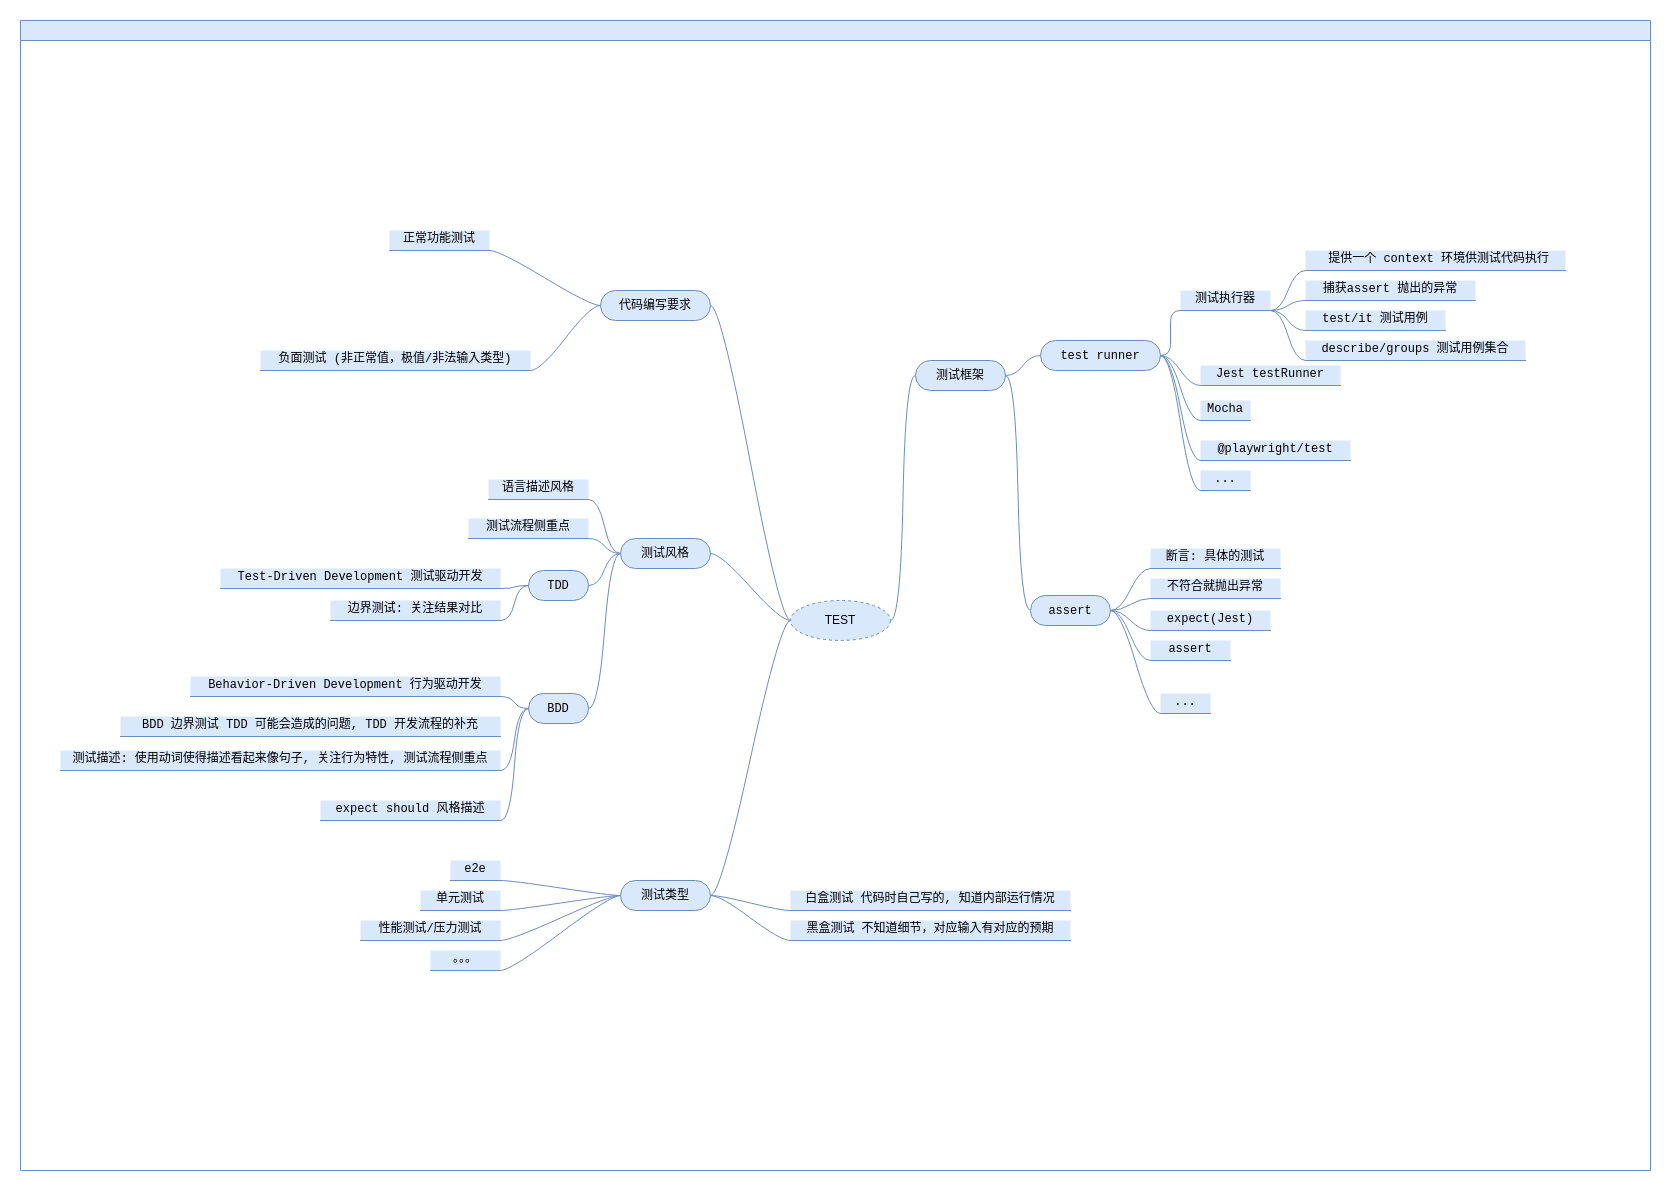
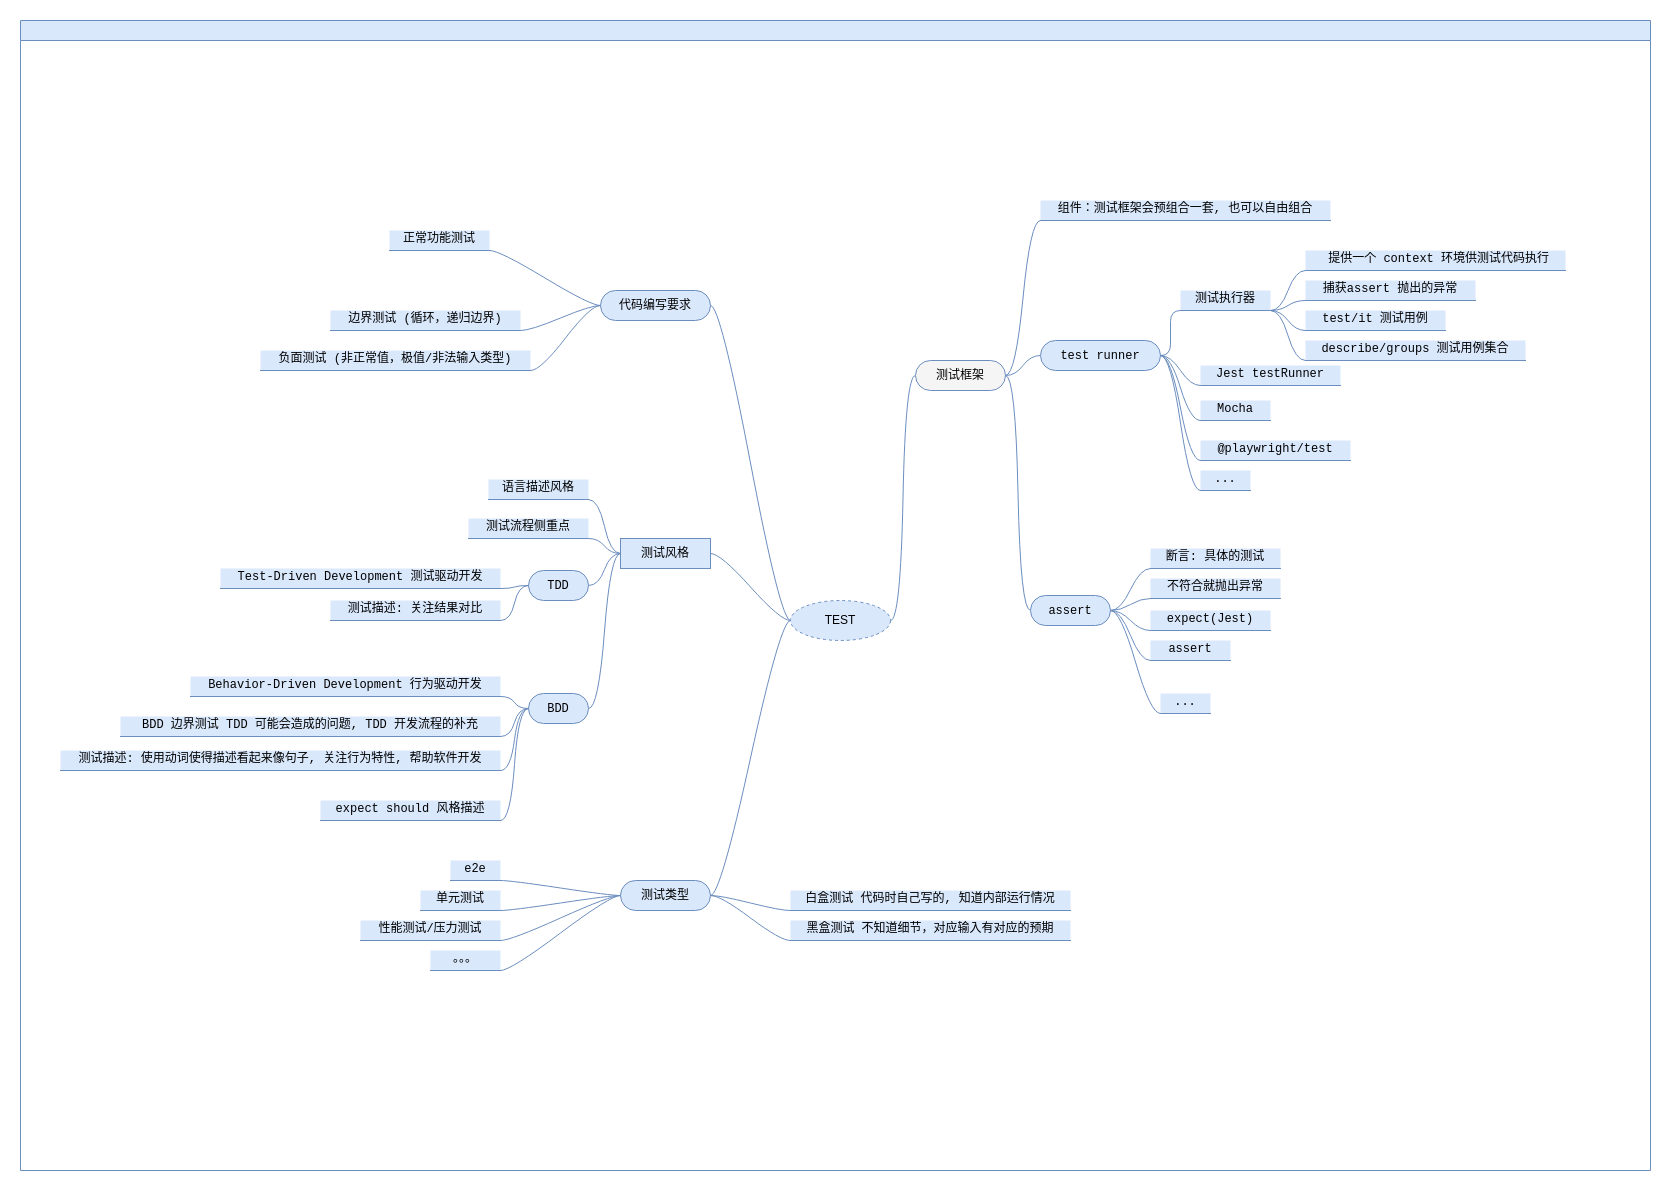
+ <mxCell id="66" value="&lt;div style=&quot;font-family: menlo, monaco, &amp;quot;courier new&amp;quot;, monospace; line-height: 18px; font-size: 12px;&quot;&gt;组件：测试框架会预组合一套, 也可以自由组合&lt;/div&gt;" style="whiteSpace=wrap;html=1;shape=partialRectangle;top=0;left=0;bottom=1;right=0;points=[[0,1],[1,1]];fillColor=#dae8fc;align=center;verticalAlign=bottom;routingCenterY=0.5;snapToPoint=1;recursiveResize=0;autosize=1;treeFolding=1;treeMoving=1;newEdgeStyle={&quot;edgeStyle&quot;:&quot;entityRelationEdgeStyle&quot;,&quot;startArrow&quot;:&quot;none&quot;,&quot;endArrow&quot;:&quot;none&quot;,&quot;segment&quot;:10,&quot;curved&quot;:1};strokeColor=#6c8ebf;fontSize=12;labelBackgroundColor=none;fontColor=#000000;fontStyle=0" parent="2" vertex="1"><mxGeometry x="1020" y="180" width="290" height="20" as="geometry" /></mxCell>
+ <mxCell id="67" value="" style="edgeStyle=entityRelationEdgeStyle;startArrow=none;endArrow=none;segment=10;curved=1;rounded=0;fillColor=#dae8fc;strokeColor=#6c8ebf;fontSize=12;labelBackgroundColor=none;fontColor=#000000;fontStyle=0" parent="2" source="6" target="66" edge="1"><mxGeometry relative="1" as="geometry"><mxPoint x="1470" y="581" as="sourcePoint" /></mxGeometry></mxCell>
+ <mxCell id="8" value="" style="edgeStyle=entityRelationEdgeStyle;startArrow=none;endArrow=none;segment=10;curved=1;rounded=0;fillColor=#dae8fc;strokeColor=#6c8ebf;fontSize=12;labelBackgroundColor=none;fontColor=#000000;fontStyle=0" parent="2" source="7" target="9" edge="1"><mxGeometry relative="1" as="geometry"><mxPoint x="220" y="491" as="sourcePoint" /></mxGeometry></mxCell>
+ <mxCell id="9" value="&lt;div style=&quot;font-family: menlo, monaco, &amp;quot;courier new&amp;quot;, monospace; line-height: 18px; font-size: 12px;&quot;&gt;边界测试 (循环，递归边界)&lt;/div&gt;" style="whiteSpace=wrap;html=1;shape=partialRectangle;top=0;left=0;bottom=1;right=0;points=[[0,1],[1,1]];fillColor=#dae8fc;align=center;verticalAlign=bottom;routingCenterY=0.5;snapToPoint=1;recursiveResize=0;autosize=1;treeFolding=1;treeMoving=1;newEdgeStyle={&quot;edgeStyle&quot;:&quot;entityRelationEdgeStyle&quot;,&quot;startArrow&quot;:&quot;none&quot;,&quot;endArrow&quot;:&quot;none&quot;,&quot;segment&quot;:10,&quot;curved&quot;:1};strokeColor=#6c8ebf;fontSize=12;labelBackgroundColor=none;fontColor=#000000;fontStyle=0" parent="2" vertex="1"><mxGeometry x="310" y="290" width="190" height="20" as="geometry" /></mxCell>
- <mxCell id="6" value="&lt;div style=&quot;font-family: menlo, monaco, &amp;quot;courier new&amp;quot;, monospace; line-height: 18px; font-size: 12px;&quot;&gt;&lt;span style=&quot;font-size: 12px;&quot;&gt;测试框架&lt;/span&gt;&lt;/div&gt;" style="whiteSpace=wrap;html=1;rounded=1;arcSize=50;align=center;verticalAlign=middle;strokeWidth=1;autosize=1;spacing=4;treeFolding=1;treeMoving=1;newEdgeStyle={&quot;edgeStyle&quot;:&quot;entityRelationEdgeStyle&quot;,&quot;startArrow&quot;:&quot;none&quot;,&quot;endArrow&quot;:&quot;none&quot;,&quot;segment&quot;:10,&quot;curved&quot;:1};fillColor=#dae8fc;strokeColor=#6c8ebf;fontSize=12;labelBackgroundColor=none;fontColor=#000000;fontStyle=0" parent="2" vertex="1"><mxGeometry x="895" y="340" width="90" height="30" as="geometry" /></mxCell>
+ <mxCell id="6" value="&lt;div style=&quot;font-family: menlo, monaco, &amp;quot;courier new&amp;quot;, monospace; line-height: 18px; font-size: 12px;&quot;&gt;&lt;span style=&quot;font-size: 12px;&quot;&gt;测试框架&lt;/span&gt;&lt;/div&gt;" style="whiteSpace=wrap;html=1;rounded=1;arcSize=50;align=center;verticalAlign=middle;strokeWidth=1;autosize=1;spacing=4;treeFolding=1;treeMoving=1;newEdgeStyle={&quot;edgeStyle&quot;:&quot;entityRelationEdgeStyle&quot;,&quot;startArrow&quot;:&quot;none&quot;,&quot;endArrow&quot;:&quot;none&quot;,&quot;segment&quot;:10,&quot;curved&quot;:1};fillColor=#f5f5f5;strokeColor=#6c8ebf;fontSize=12;labelBackgroundColor=none;fontColor=#000000;fontStyle=0;" parent="2" vertex="1"><mxGeometry x="895" y="340" width="90" height="30" as="geometry" /></mxCell>
- <mxCell id="33" value="&lt;div style=&quot;font-family: menlo, monaco, &amp;quot;courier new&amp;quot;, monospace; line-height: 18px; font-size: 12px;&quot;&gt;Mocha&lt;/div&gt;" style="whiteSpace=wrap;html=1;shape=partialRectangle;top=0;left=0;bottom=1;right=0;points=[[0,1],[1,1]];fillColor=#dae8fc;align=center;verticalAlign=bottom;routingCenterY=0.5;snapToPoint=1;recursiveResize=0;autosize=1;treeFolding=1;treeMoving=1;newEdgeStyle={&quot;edgeStyle&quot;:&quot;entityRelationEdgeStyle&quot;,&quot;startArrow&quot;:&quot;none&quot;,&quot;endArrow&quot;:&quot;none&quot;,&quot;segment&quot;:10,&quot;curved&quot;:1};strokeColor=#6c8ebf;fontSize=12;labelBackgroundColor=none;fontColor=#000000;fontStyle=0" parent="2" vertex="1"><mxGeometry x="1180" y="380" width="50" height="20" as="geometry" /></mxCell>
+ <mxCell id="33" value="&lt;div style=&quot;font-family: menlo, monaco, &amp;quot;courier new&amp;quot;, monospace; line-height: 18px; font-size: 12px;&quot;&gt;Mocha&lt;/div&gt;" style="whiteSpace=wrap;html=1;shape=partialRectangle;top=0;left=0;bottom=1;right=0;points=[[0,1],[1,1]];fillColor=#dae8fc;align=center;verticalAlign=bottom;routingCenterY=0.5;snapToPoint=1;recursiveResize=0;autosize=1;treeFolding=1;treeMoving=1;newEdgeStyle={&quot;edgeStyle&quot;:&quot;entityRelationEdgeStyle&quot;,&quot;startArrow&quot;:&quot;none&quot;,&quot;endArrow&quot;:&quot;none&quot;,&quot;segment&quot;:10,&quot;curved&quot;:1};strokeColor=#6c8ebf;fontSize=12;labelBackgroundColor=none;fontColor=#000000;fontStyle=0" parent="2" vertex="1"><mxGeometry x="1180" y="380" width="70" height="20" as="geometry" /></mxCell>
- <mxCell id="14" value="测试风格" style="whiteSpace=wrap;html=1;rounded=1;arcSize=50;align=center;verticalAlign=middle;strokeWidth=1;autosize=1;spacing=4;treeFolding=1;treeMoving=1;newEdgeStyle={&quot;edgeStyle&quot;:&quot;entityRelationEdgeStyle&quot;,&quot;startArrow&quot;:&quot;none&quot;,&quot;endArrow&quot;:&quot;none&quot;,&quot;segment&quot;:10,&quot;curved&quot;:1};fillColor=#dae8fc;strokeColor=#6c8ebf;fontSize=12;labelBackgroundColor=none;fontColor=#000000;fontStyle=0" parent="2" vertex="1"><mxGeometry x="600" y="518" width="90" height="30" as="geometry" /></mxCell>
+ <mxCell id="14" value="测试风格" style="whiteSpace=wrap;html=1;arcSize=50;align=center;verticalAlign=middle;strokeWidth=1;autosize=1;spacing=4;treeFolding=1;treeMoving=1;newEdgeStyle={&quot;edgeStyle&quot;:&quot;entityRelationEdgeStyle&quot;,&quot;startArrow&quot;:&quot;none&quot;,&quot;endArrow&quot;:&quot;none&quot;,&quot;segment&quot;:10,&quot;curved&quot;:1};fillColor=#dae8fc;strokeColor=#6c8ebf;fontSize=12;labelBackgroundColor=none;fontColor=#000000;fontStyle=0;rounded=0;" parent="2" vertex="1"><mxGeometry x="600" y="518" width="90" height="30" as="geometry" /></mxCell>
- <mxCell id="56" value="&lt;div style=&quot;font-family: menlo, monaco, &amp;quot;courier new&amp;quot;, monospace; line-height: 18px; font-size: 12px;&quot;&gt;边界测试: 关注结果对比&lt;/div&gt;" style="whiteSpace=wrap;html=1;shape=partialRectangle;top=0;left=0;bottom=1;right=0;points=[[0,1],[1,1]];fillColor=#dae8fc;align=center;verticalAlign=bottom;routingCenterY=0.5;snapToPoint=1;recursiveResize=0;autosize=1;treeFolding=1;treeMoving=1;newEdgeStyle={&quot;edgeStyle&quot;:&quot;entityRelationEdgeStyle&quot;,&quot;startArrow&quot;:&quot;none&quot;,&quot;endArrow&quot;:&quot;none&quot;,&quot;segment&quot;:10,&quot;curved&quot;:1};strokeColor=#6c8ebf;fontSize=12;labelBackgroundColor=none;fontColor=#000000;fontStyle=0" parent="2" vertex="1"><mxGeometry x="310" y="580" width="170" height="20" as="geometry" /></mxCell>
+ <mxCell id="56" value="&lt;div style=&quot;font-family: menlo, monaco, &amp;quot;courier new&amp;quot;, monospace; line-height: 18px; font-size: 12px;&quot;&gt;测试描述: 关注结果对比&lt;/div&gt;" style="whiteSpace=wrap;html=1;shape=partialRectangle;top=0;left=0;bottom=1;right=0;points=[[0,1],[1,1]];fillColor=#dae8fc;align=center;verticalAlign=bottom;routingCenterY=0.5;snapToPoint=1;recursiveResize=0;autosize=1;treeFolding=1;treeMoving=1;newEdgeStyle={&quot;edgeStyle&quot;:&quot;entityRelationEdgeStyle&quot;,&quot;startArrow&quot;:&quot;none&quot;,&quot;endArrow&quot;:&quot;none&quot;,&quot;segment&quot;:10,&quot;curved&quot;:1};strokeColor=#6c8ebf;fontSize=12;labelBackgroundColor=none;fontColor=#000000;fontStyle=0" parent="2" vertex="1"><mxGeometry x="310" y="580" width="170" height="20" as="geometry" /></mxCell>
+ <mxCell id="63" value="" style="edgeStyle=entityRelationEdgeStyle;startArrow=none;endArrow=none;segment=10;curved=1;rounded=0;fillColor=#dae8fc;strokeColor=#6c8ebf;fontSize=12;labelBackgroundColor=none;fontColor=#000000;fontStyle=0" parent="2" source="23" target="62" edge="1"><mxGeometry relative="1" as="geometry"><mxPoint x="1228" y="788" as="sourcePoint" /></mxGeometry></mxCell>
- <mxCell id="64" value="&lt;div style=&quot;font-family: menlo, monaco, &amp;quot;courier new&amp;quot;, monospace; line-height: 18px; font-size: 12px;&quot;&gt;测试描述: 使用动词使得描述看起来像句子, 关注行为特性, 测试流程侧重点&lt;/div&gt;" style="whiteSpace=wrap;html=1;shape=partialRectangle;top=0;left=0;bottom=1;right=0;points=[[0,1],[1,1]];fillColor=#dae8fc;align=center;verticalAlign=bottom;routingCenterY=0.5;snapToPoint=1;recursiveResize=0;autosize=1;treeFolding=1;treeMoving=1;newEdgeStyle={&quot;edgeStyle&quot;:&quot;entityRelationEdgeStyle&quot;,&quot;startArrow&quot;:&quot;none&quot;,&quot;endArrow&quot;:&quot;none&quot;,&quot;segment&quot;:10,&quot;curved&quot;:1};strokeColor=#6c8ebf;fontSize=12;labelBackgroundColor=none;fontColor=#000000;fontStyle=0" parent="2" vertex="1"><mxGeometry x="40" y="730" width="440" height="20" as="geometry" /></mxCell>
+ <mxCell id="64" value="&lt;div style=&quot;font-family: menlo, monaco, &amp;quot;courier new&amp;quot;, monospace; line-height: 18px; font-size: 12px;&quot;&gt;测试描述: 使用动词使得描述看起来像句子, 关注行为特性, 帮助软件开发&lt;/div&gt;" style="whiteSpace=wrap;html=1;shape=partialRectangle;top=0;left=0;bottom=1;right=0;points=[[0,1],[1,1]];fillColor=#dae8fc;align=center;verticalAlign=bottom;routingCenterY=0.5;snapToPoint=1;recursiveResize=0;autosize=1;treeFolding=1;treeMoving=1;newEdgeStyle={&quot;edgeStyle&quot;:&quot;entityRelationEdgeStyle&quot;,&quot;startArrow&quot;:&quot;none&quot;,&quot;endArrow&quot;:&quot;none&quot;,&quot;segment&quot;:10,&quot;curved&quot;:1};strokeColor=#6c8ebf;fontSize=12;labelBackgroundColor=none;fontColor=#000000;fontStyle=0" parent="2" vertex="1"><mxGeometry x="40" y="730" width="440" height="20" as="geometry" /></mxCell>
